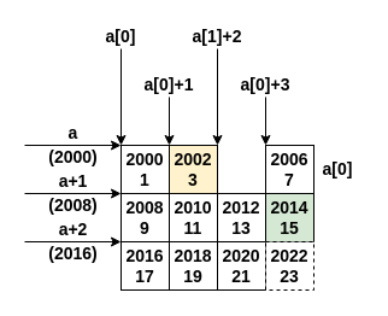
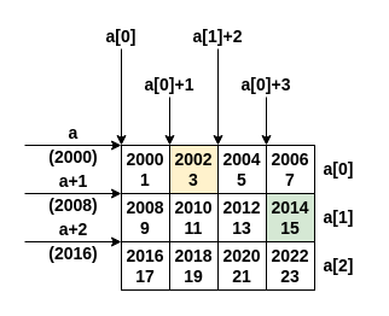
+ <mxCell id="16" value="&lt;b&gt;&lt;font style=&quot;font-size: 14px&quot;&gt;2004&lt;br&gt;5&lt;/font&gt;&lt;/b&gt;" style="rounded=0;whiteSpace=wrap;html=1;" vertex="1" parent="1"><mxGeometry x="180" y="120" width="40" height="40" as="geometry" /></mxCell>
+ <mxCell id="5" value="&lt;b&gt;&lt;font style=&quot;font-size: 14px&quot;&gt;a[1]&lt;/font&gt;&lt;/b&gt;" style="text;html=1;strokeColor=none;fillColor=none;align=center;verticalAlign=middle;whiteSpace=wrap;rounded=0;" vertex="1" parent="1"><mxGeometry x="260" y="170" width="40" height="20" as="geometry" /></mxCell>
- <mxCell id="25" value="&lt;b&gt;&lt;font style=&quot;font-size: 14px&quot;&gt;2022&lt;br&gt;23&lt;/font&gt;&lt;/b&gt;" style="rounded=0;whiteSpace=wrap;html=1;dashed=1;" vertex="1" parent="1"><mxGeometry x="220" y="200" width="40" height="40" as="geometry" /></mxCell>
+ <mxCell id="25" value="&lt;b&gt;&lt;font style=&quot;font-size: 14px&quot;&gt;2022&lt;br&gt;23&lt;/font&gt;&lt;/b&gt;" style="rounded=0;whiteSpace=wrap;html=1;" vertex="1" parent="1"><mxGeometry x="220" y="200" width="40" height="40" as="geometry" /></mxCell>
+ <mxCell id="6" value="&lt;b&gt;&lt;font style=&quot;font-size: 14px&quot;&gt;a[2]&lt;/font&gt;&lt;/b&gt;" style="text;html=1;strokeColor=none;fillColor=none;align=center;verticalAlign=middle;whiteSpace=wrap;rounded=0;" vertex="1" parent="1"><mxGeometry x="260" y="210" width="40" height="20" as="geometry" /></mxCell>
